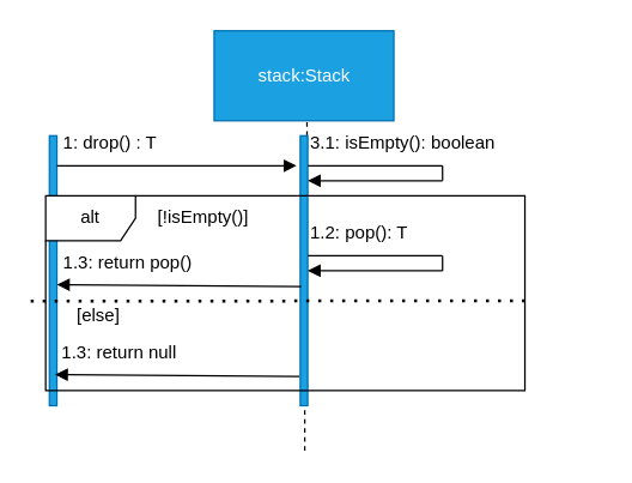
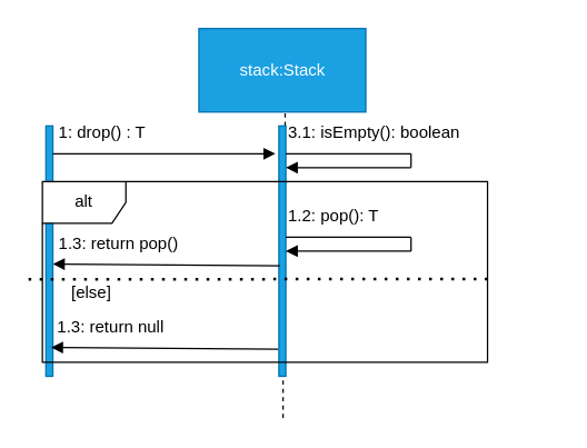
- <mxCell id="11" value="[!isEmpty()]" style="text;html=1;align=center;verticalAlign=middle;resizable=0;points=[];autosize=1;strokeColor=none;fillColor=none;" vertex="1" parent="1"><mxGeometry x="95" y="130" width="80" height="30" as="geometry" /></mxCell>
